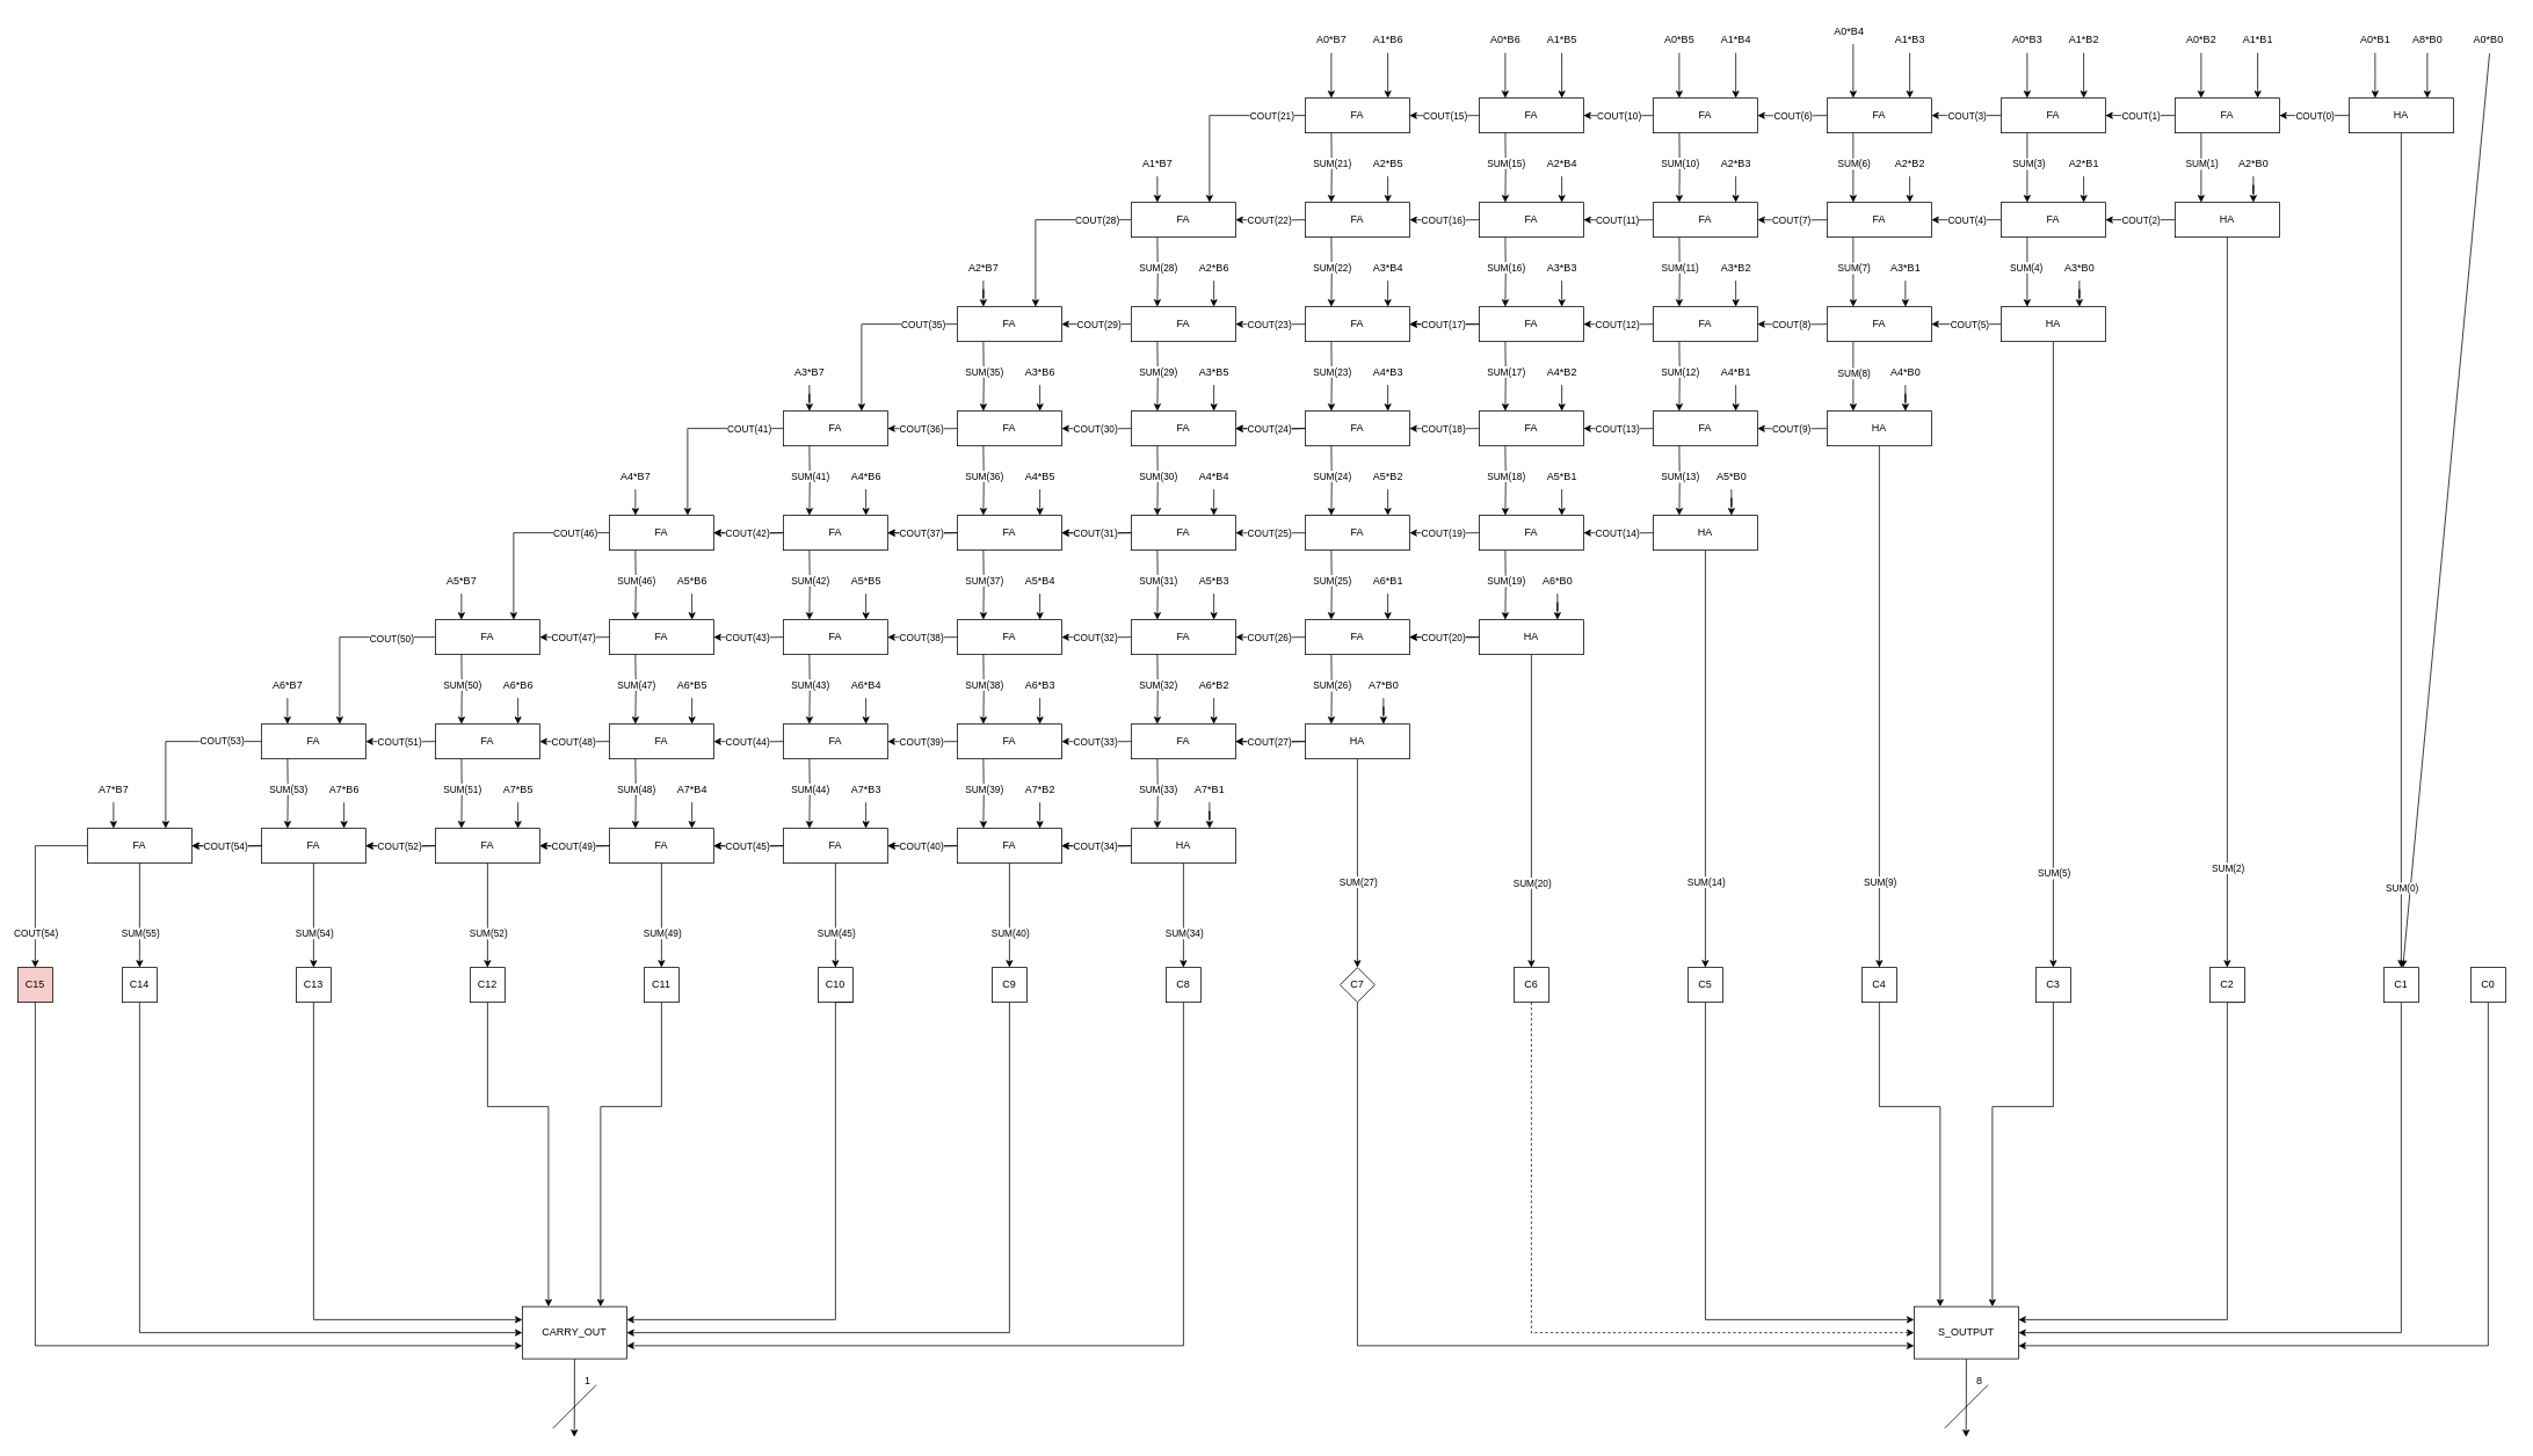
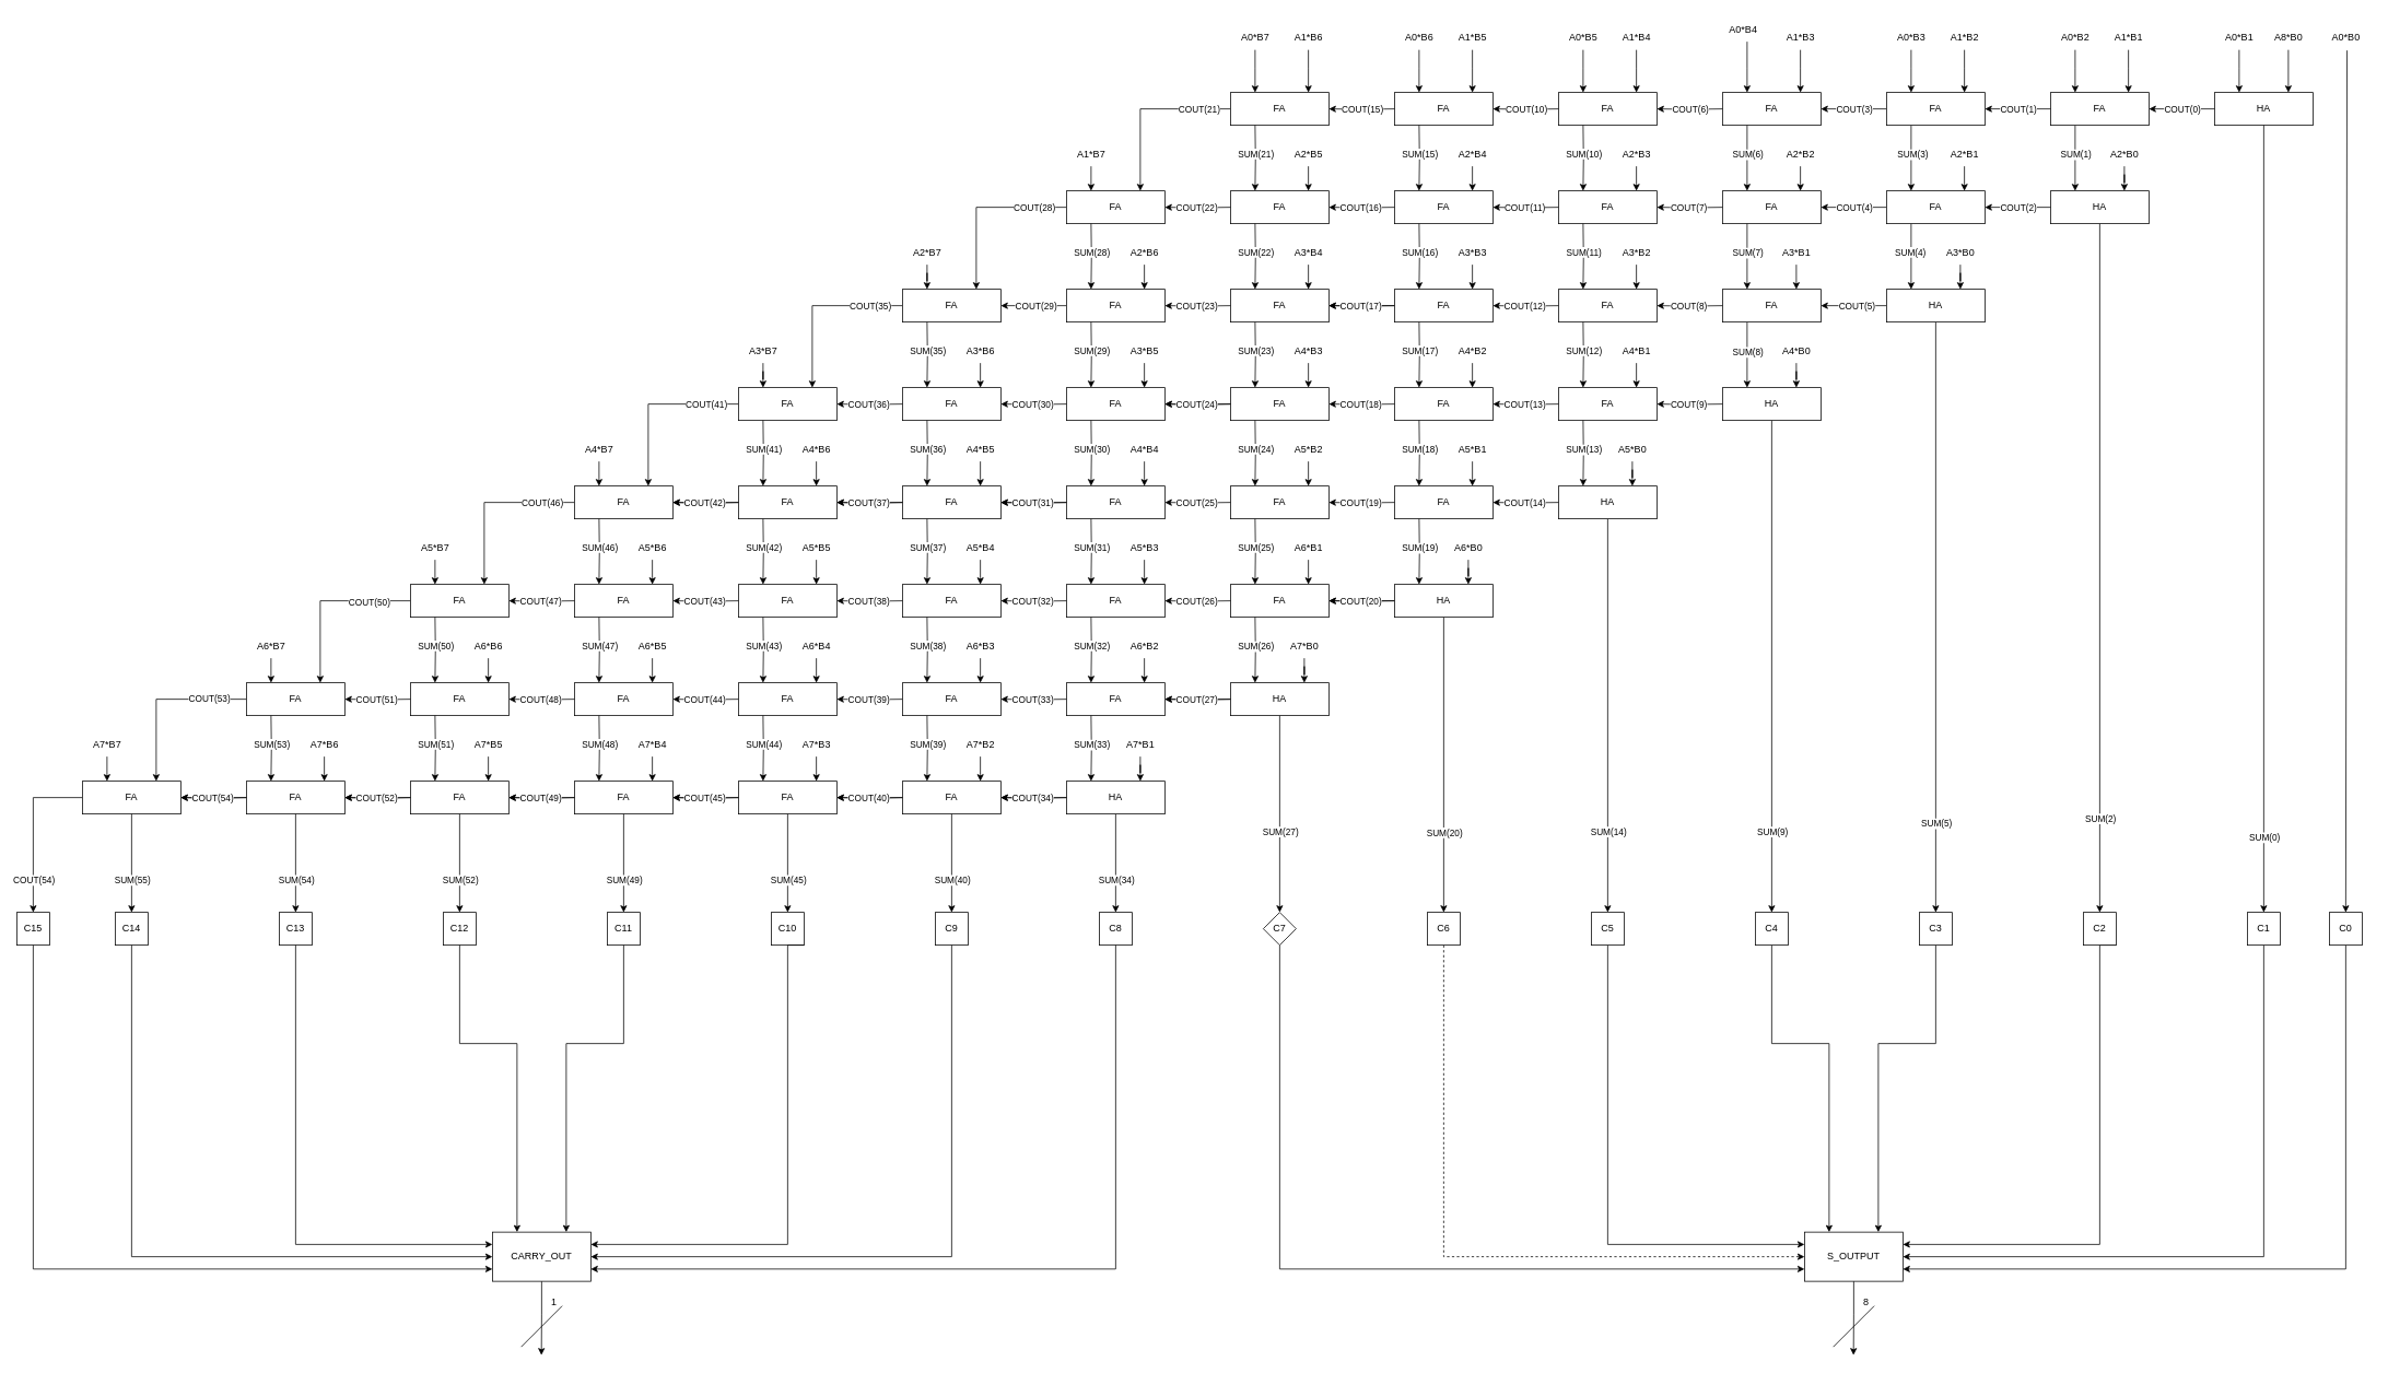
- <mxCell id="3" value="" style="endArrow=classic;html=1;rounded=0;exitX=0.526;exitY=1.024;exitDx=0;exitDy=0;exitPerimeter=0;" edge="1" parent="1" source="2" target="28"><mxGeometry width="50" height="50" relative="1" as="geometry"><mxPoint x="2700" y="272" as="sourcePoint" /><mxPoint x="2860" y="632" as="targetPoint" /></mxGeometry></mxCell>
+ <mxCell id="3" value="" style="endArrow=classic;html=1;rounded=0;exitX=0.526;exitY=1.024;exitDx=0;exitDy=0;exitPerimeter=0;entryX=0.5;entryY=0;entryDx=0;entryDy=0;" edge="1" parent="1" source="2" target="26"><mxGeometry width="50" height="50" relative="1" as="geometry"><mxPoint x="2700" y="272" as="sourcePoint" /><mxPoint x="2860" y="632" as="targetPoint" /></mxGeometry></mxCell>
- <mxCell id="446" value="C15" style="rounded=0;whiteSpace=wrap;html=1;fillColor=#f8cecc;" vertex="1" parent="1"><mxGeometry x="20" y="1112" width="40" height="40" as="geometry" /></mxCell>
+ <mxCell id="446" value="C15" style="rounded=0;whiteSpace=wrap;html=1;" vertex="1" parent="1"><mxGeometry x="20" y="1112" width="40" height="40" as="geometry" /></mxCell>
